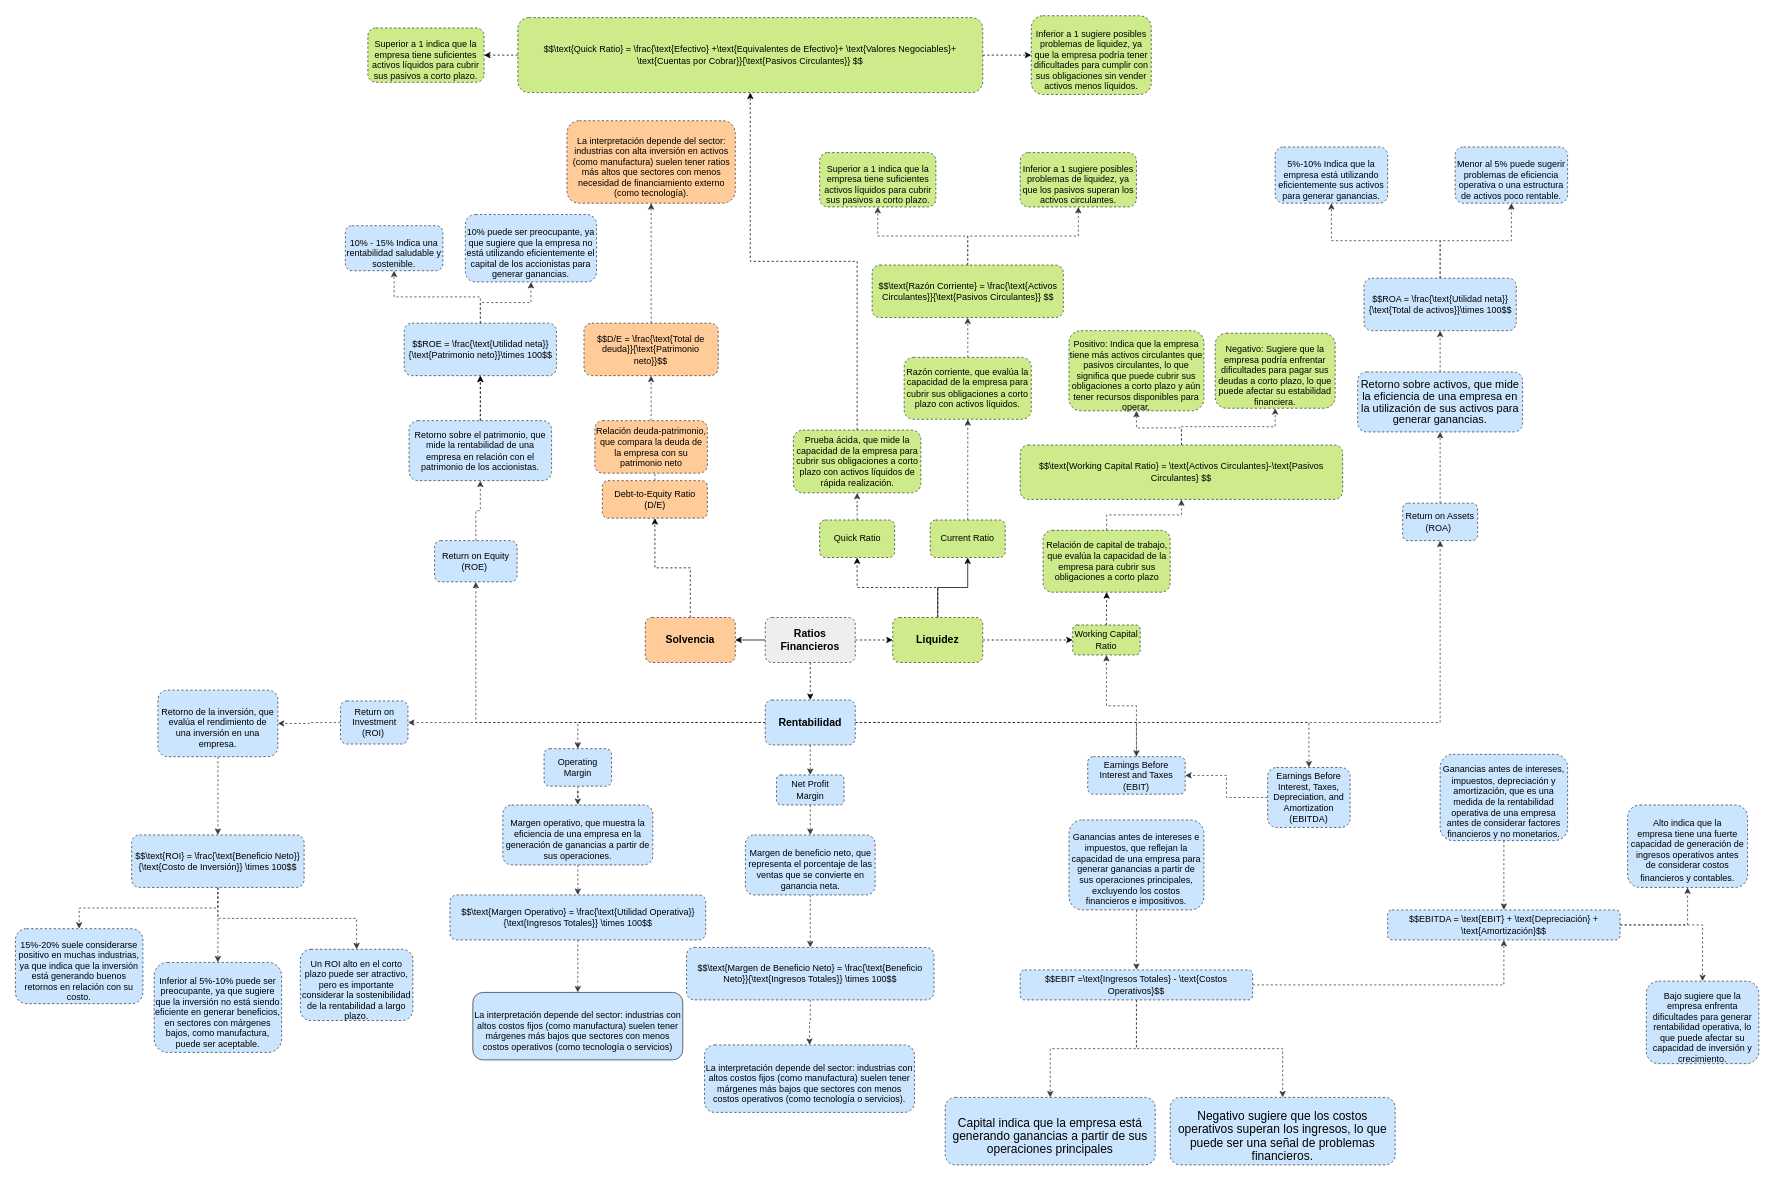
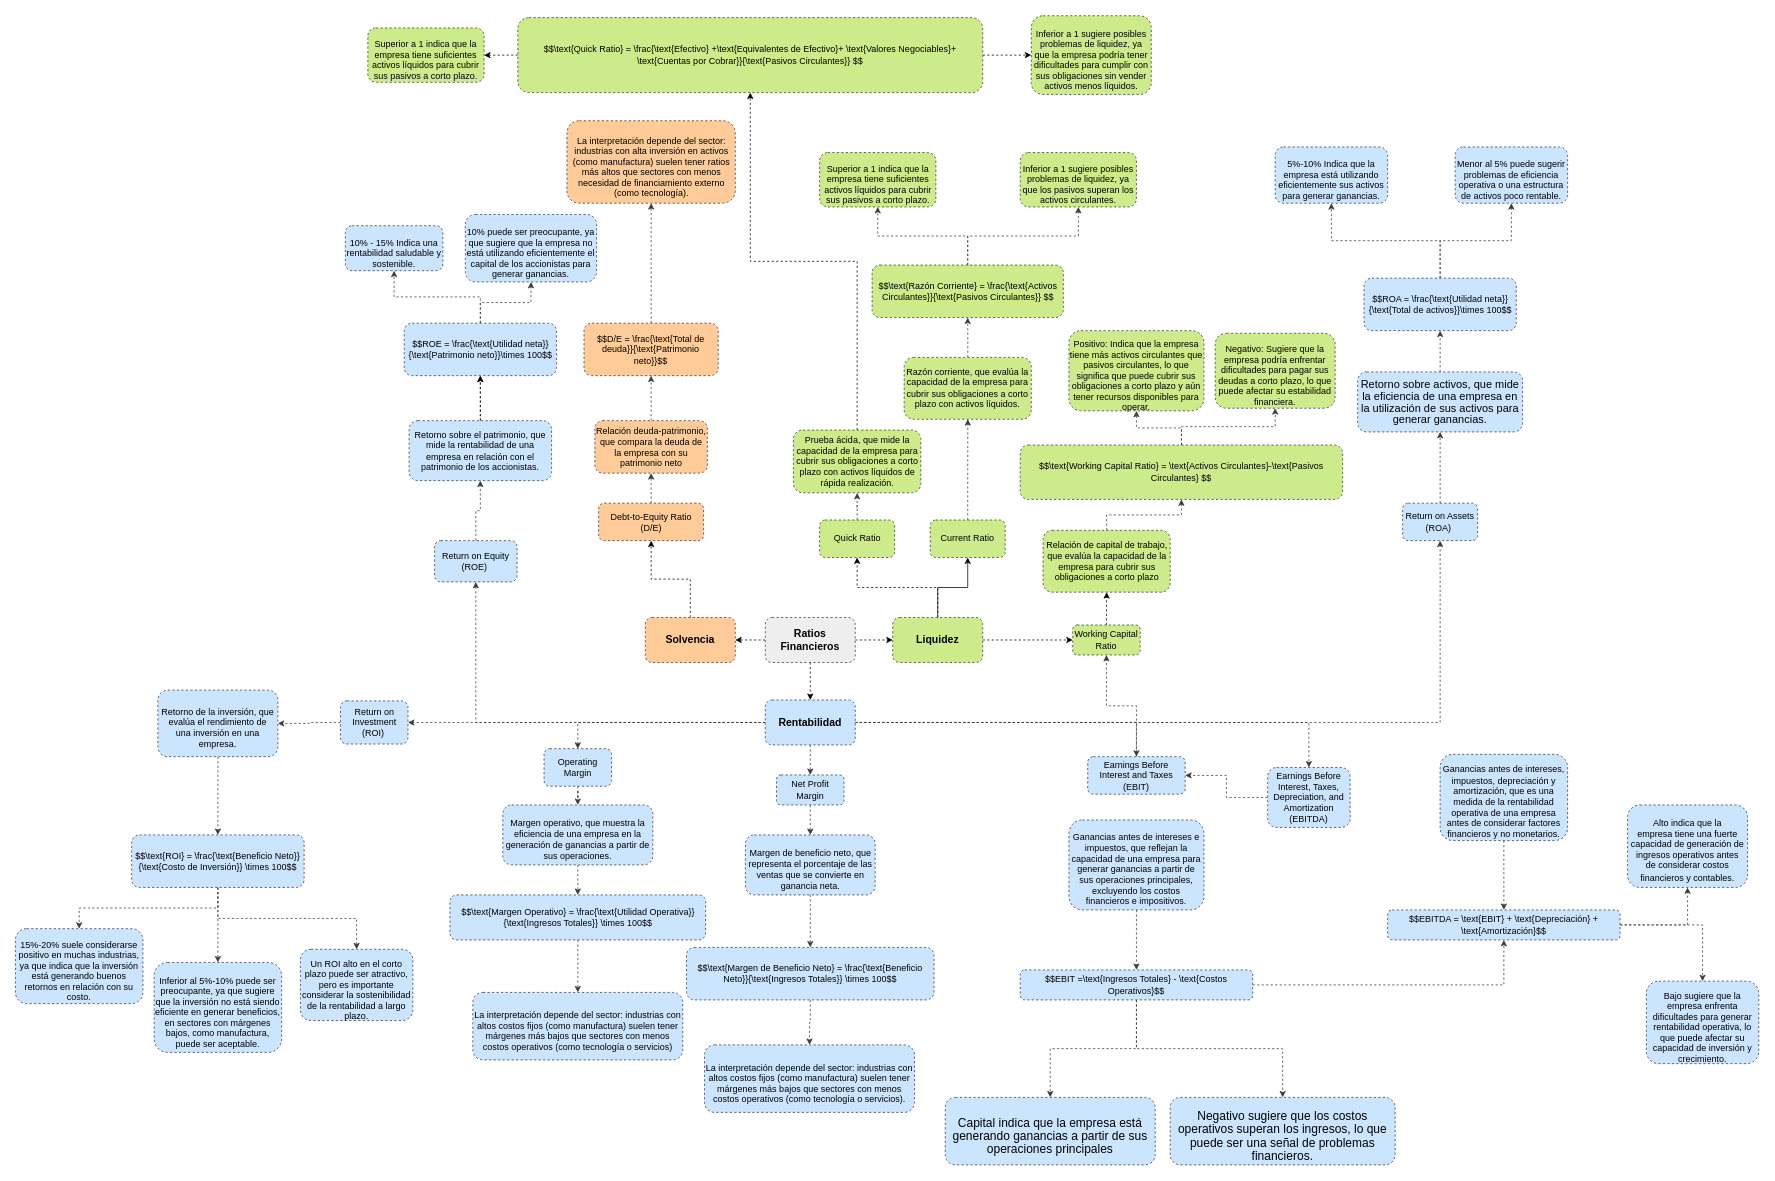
- <mxCell id="11" value="&lt;span style=&quot;line-height: 107%;&quot;&gt;&lt;font style=&quot;font-size: 12px;&quot;&gt;Debt-to-Equity Ratio (D/E)&lt;/font&gt;&lt;/span&gt;" style="rounded=1;whiteSpace=wrap;html=1;strokeColor=#36393d;dashed=1;labelBackgroundColor=none;fillColor=#ffcc99;" parent="1" vertex="1"><mxGeometry x="802.75" y="640.5" width="140" height="50" as="geometry" /></mxCell>
+ <mxCell id="11" value="&lt;span style=&quot;line-height: 107%;&quot;&gt;&lt;font style=&quot;font-size: 12px;&quot;&gt;Debt-to-Equity Ratio (D/E)&lt;/font&gt;&lt;/span&gt;" style="rounded=1;whiteSpace=wrap;html=1;strokeColor=#36393d;dashed=1;labelBackgroundColor=none;fillColor=#ffcc99;" parent="1" vertex="1"><mxGeometry x="797.75" y="670.5" width="140" height="50" as="geometry" /></mxCell>
- <mxCell id="82" style="edgeStyle=orthogonalEdgeStyle;rounded=0;orthogonalLoop=1;jettySize=auto;html=1;dashed=0;" edge="1" parent="1" source="85" target="81"><mxGeometry relative="1" as="geometry" /></mxCell>
+ <mxCell id="82" style="edgeStyle=orthogonalEdgeStyle;rounded=0;orthogonalLoop=1;jettySize=auto;html=1;dashed=1;" edge="1" parent="1" source="85" target="81"><mxGeometry relative="1" as="geometry" /></mxCell>
- <mxCell id="42" value="&lt;p class=&quot;MsoNormal&quot; style=&quot;margin-bottom:0cm;line-height:normal&quot;&gt;&lt;span style=&quot;font-family: Helvetica, sans-serif;&quot;&gt;&lt;font style=&quot;font-size: 12px;&quot;&gt;La interpretación depende del sector: industrias con altos costos fijos (como manufactura) suelen tener márgenes más bajos que sectores con menos costos operativos (como tecnología o servicios)&lt;/font&gt;&lt;/span&gt;&lt;/p&gt;" style="rounded=1;whiteSpace=wrap;html=1;align=center;strokeColor=#36393d;dashed=0;labelBackgroundColor=none;fillColor=#cce5ff;" vertex="1" parent="1"><mxGeometry x="630" y="1323" width="280" height="90" as="geometry" /></mxCell>
+ <mxCell id="42" value="&lt;p class=&quot;MsoNormal&quot; style=&quot;margin-bottom:0cm;line-height:normal&quot;&gt;&lt;span style=&quot;font-family: Helvetica, sans-serif;&quot;&gt;&lt;font style=&quot;font-size: 12px;&quot;&gt;La interpretación depende del sector: industrias con altos costos fijos (como manufactura) suelen tener márgenes más bajos que sectores con menos costos operativos (como tecnología o servicios)&lt;/font&gt;&lt;/span&gt;&lt;/p&gt;" style="rounded=1;whiteSpace=wrap;html=1;align=center;strokeColor=#36393d;dashed=1;labelBackgroundColor=none;fillColor=#cce5ff;" vertex="1" parent="1"><mxGeometry x="630" y="1323" width="280" height="90" as="geometry" /></mxCell>
